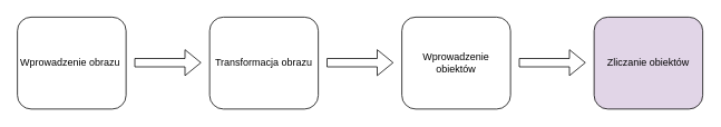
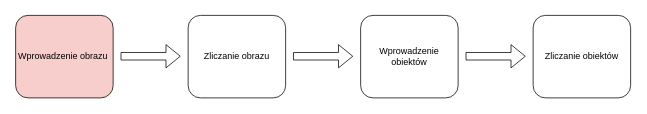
- <mxCell id="2" value="Wprowadzenie obrazu&amp;nbsp;" style="rounded=1;whiteSpace=wrap;html=1;" vertex="1" parent="1"><mxGeometry x="20" y="20" width="130" height="110" as="geometry" /></mxCell>
+ <mxCell id="2" value="Wprowadzenie obrazu&amp;nbsp;" style="rounded=1;whiteSpace=wrap;html=1;fillColor=#f8cecc;" vertex="1" parent="1"><mxGeometry x="20" y="20" width="130" height="110" as="geometry" /></mxCell>
- <mxCell id="4" value="Transformacja obrazu" style="rounded=1;whiteSpace=wrap;html=1;" vertex="1" parent="1"><mxGeometry x="250" y="20" width="130" height="110" as="geometry" /></mxCell>
+ <mxCell id="4" value="Zliczanie obrazu" style="rounded=1;whiteSpace=wrap;html=1;" vertex="1" parent="1"><mxGeometry x="250" y="20" width="130" height="110" as="geometry" /></mxCell>
- <mxCell id="7" value="Zliczanie obiektów" style="rounded=1;whiteSpace=wrap;html=1;fillColor=#e1d5e7;" vertex="1" parent="1"><mxGeometry x="710" y="20" width="130" height="110" as="geometry" /></mxCell>
+ <mxCell id="7" value="Zliczanie obiektów" style="rounded=1;whiteSpace=wrap;html=1;" vertex="1" parent="1"><mxGeometry x="710" y="20" width="130" height="110" as="geometry" /></mxCell>
